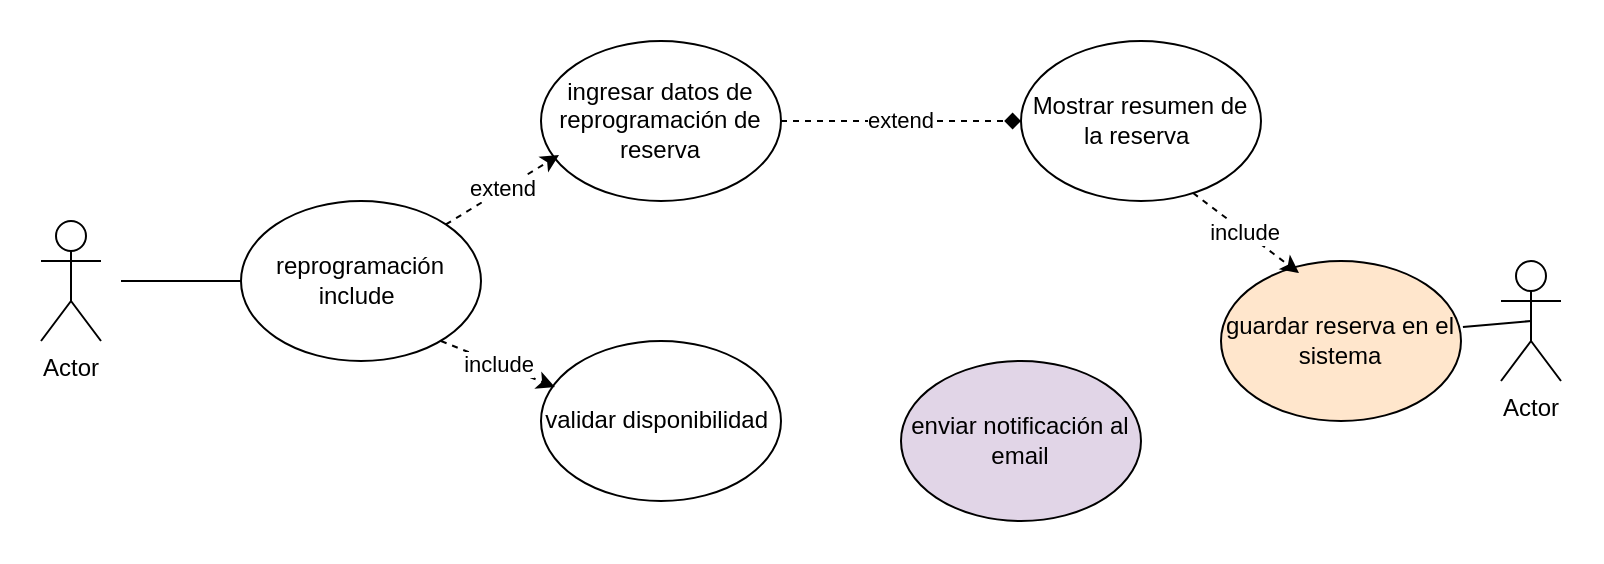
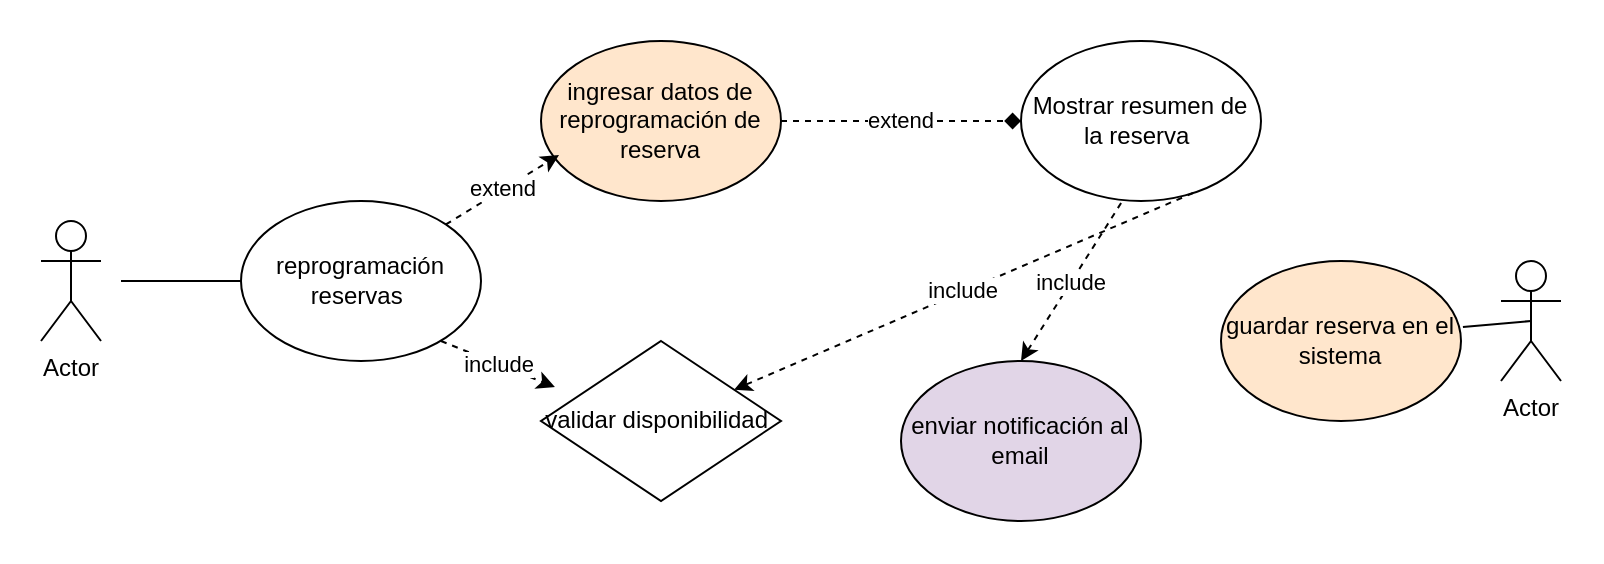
- <mxCell id="3" value="ingresar datos de reprogramación de reserva" style="ellipse;whiteSpace=wrap;html=1;" vertex="1" parent="1"><mxGeometry x="270" y="20" width="120" height="80" as="geometry" /></mxCell>
+ <mxCell id="3" value="ingresar datos de reprogramación de reserva" style="ellipse;whiteSpace=wrap;html=1;fillColor=#ffe6cc;" vertex="1" parent="1"><mxGeometry x="270" y="20" width="120" height="80" as="geometry" /></mxCell>
- <mxCell id="15" value="include" style="endArrow=classic;html=1;rounded=0;dashed=1;strokeColor=default;align=center;verticalAlign=middle;fontFamily=Helvetica;fontSize=11;fontColor=default;labelBackgroundColor=default;exitX=0.717;exitY=0.95;exitDx=0;exitDy=0;exitPerimeter=0;entryX=0.325;entryY=0.075;entryDx=0;entryDy=0;entryPerimeter=0;" edge="1" parent="1" source="4" target="8"><mxGeometry width="50" height="50" relative="1" as="geometry"><mxPoint x="590" y="85" as="sourcePoint" /><mxPoint x="640" y="125" as="targetPoint" /></mxGeometry></mxCell>
+ <mxCell id="15" value="include" style="endArrow=classic;html=1;rounded=0;dashed=1;strokeColor=default;align=center;verticalAlign=middle;fontFamily=Helvetica;fontSize=11;fontColor=default;labelBackgroundColor=default;exitX=0.717;exitY=0.95;exitDx=0;exitDy=0;exitPerimeter=0;" edge="1" parent="1" source="4" target="10"><mxGeometry width="50" height="50" relative="1" as="geometry"><mxPoint x="590" y="85" as="sourcePoint" /><mxPoint x="640" y="125" as="targetPoint" /></mxGeometry></mxCell>
- <mxCell id="2" value="reprogramación include&amp;nbsp;" style="ellipse;whiteSpace=wrap;html=1;" vertex="1" parent="1"><mxGeometry x="120" y="100" width="120" height="80" as="geometry" /></mxCell>
+ <mxCell id="2" value="reprogramación reservas&amp;nbsp;" style="ellipse;whiteSpace=wrap;html=1;" vertex="1" parent="1"><mxGeometry x="120" y="100" width="120" height="80" as="geometry" /></mxCell>
+ <mxCell id="14" value="include" style="endArrow=classic;html=1;rounded=0;dashed=1;strokeColor=default;align=center;verticalAlign=middle;fontFamily=Helvetica;fontSize=11;fontColor=default;labelBackgroundColor=default;exitX=0.417;exitY=1.013;exitDx=0;exitDy=0;exitPerimeter=0;entryX=0.5;entryY=0;entryDx=0;entryDy=0;" edge="1" parent="1" source="4" target="9"><mxGeometry width="50" height="50" relative="1" as="geometry"><mxPoint x="560" y="100" as="sourcePoint" /><mxPoint x="644" y="160" as="targetPoint" /></mxGeometry></mxCell>
- <mxCell id="10" value="validar disponibilidad&amp;nbsp;" style="ellipse;whiteSpace=wrap;html=1;" vertex="1" parent="1"><mxGeometry x="270" y="170" width="120" height="80" as="geometry" /></mxCell>
+ <mxCell id="10" value="validar disponibilidad&amp;nbsp;" style="rhombus;whiteSpace=wrap;html=1;" vertex="1" parent="1"><mxGeometry x="270" y="170" width="120" height="80" as="geometry" /></mxCell>
